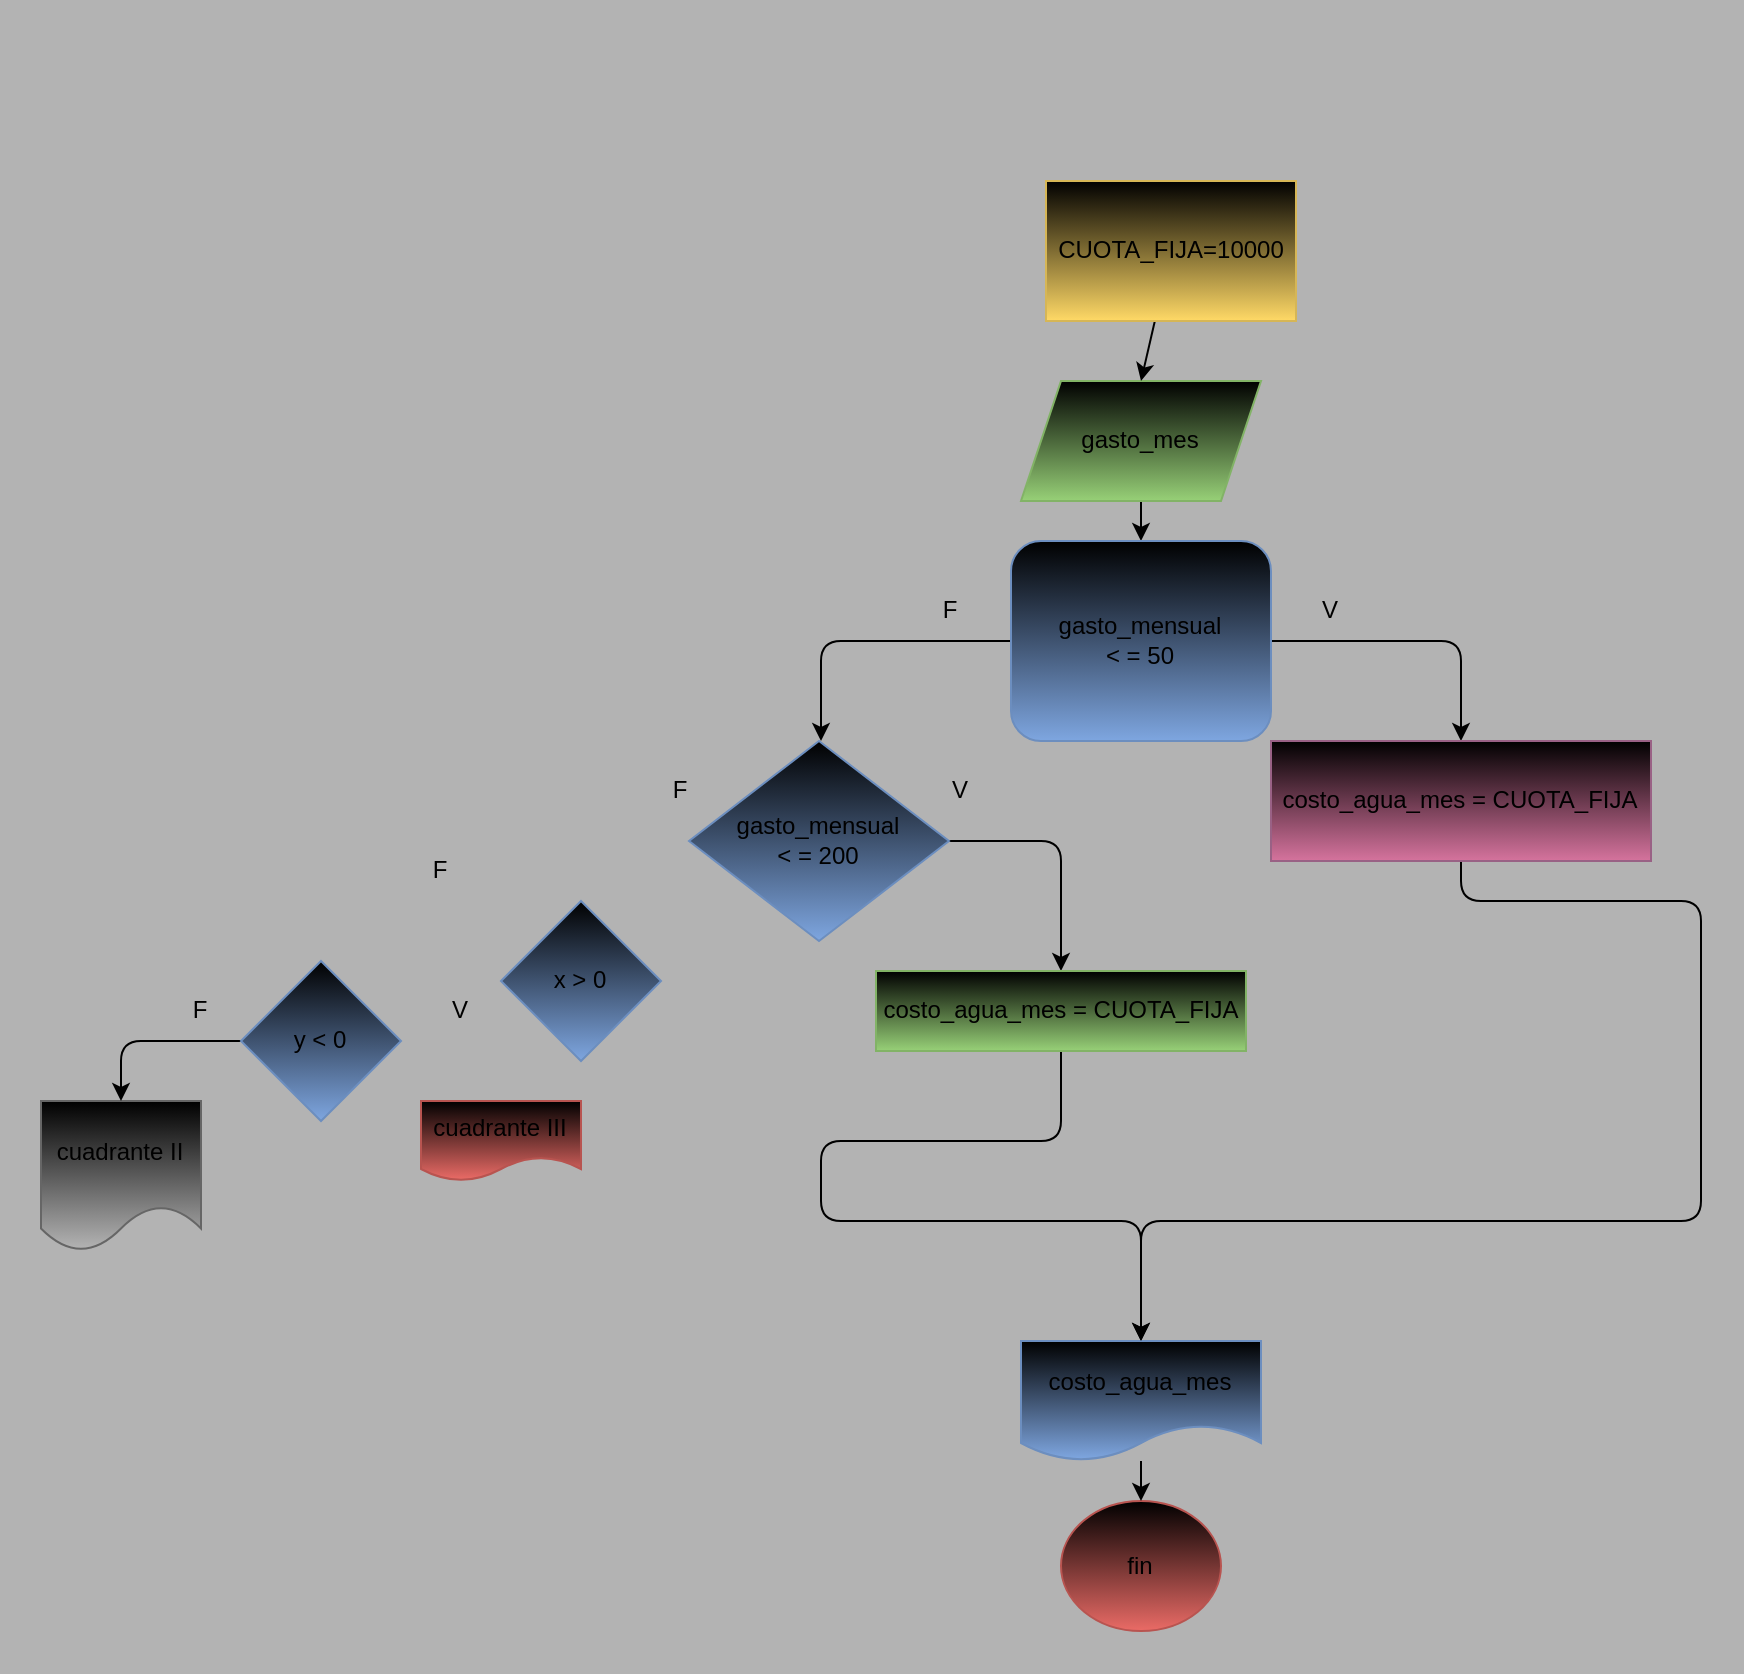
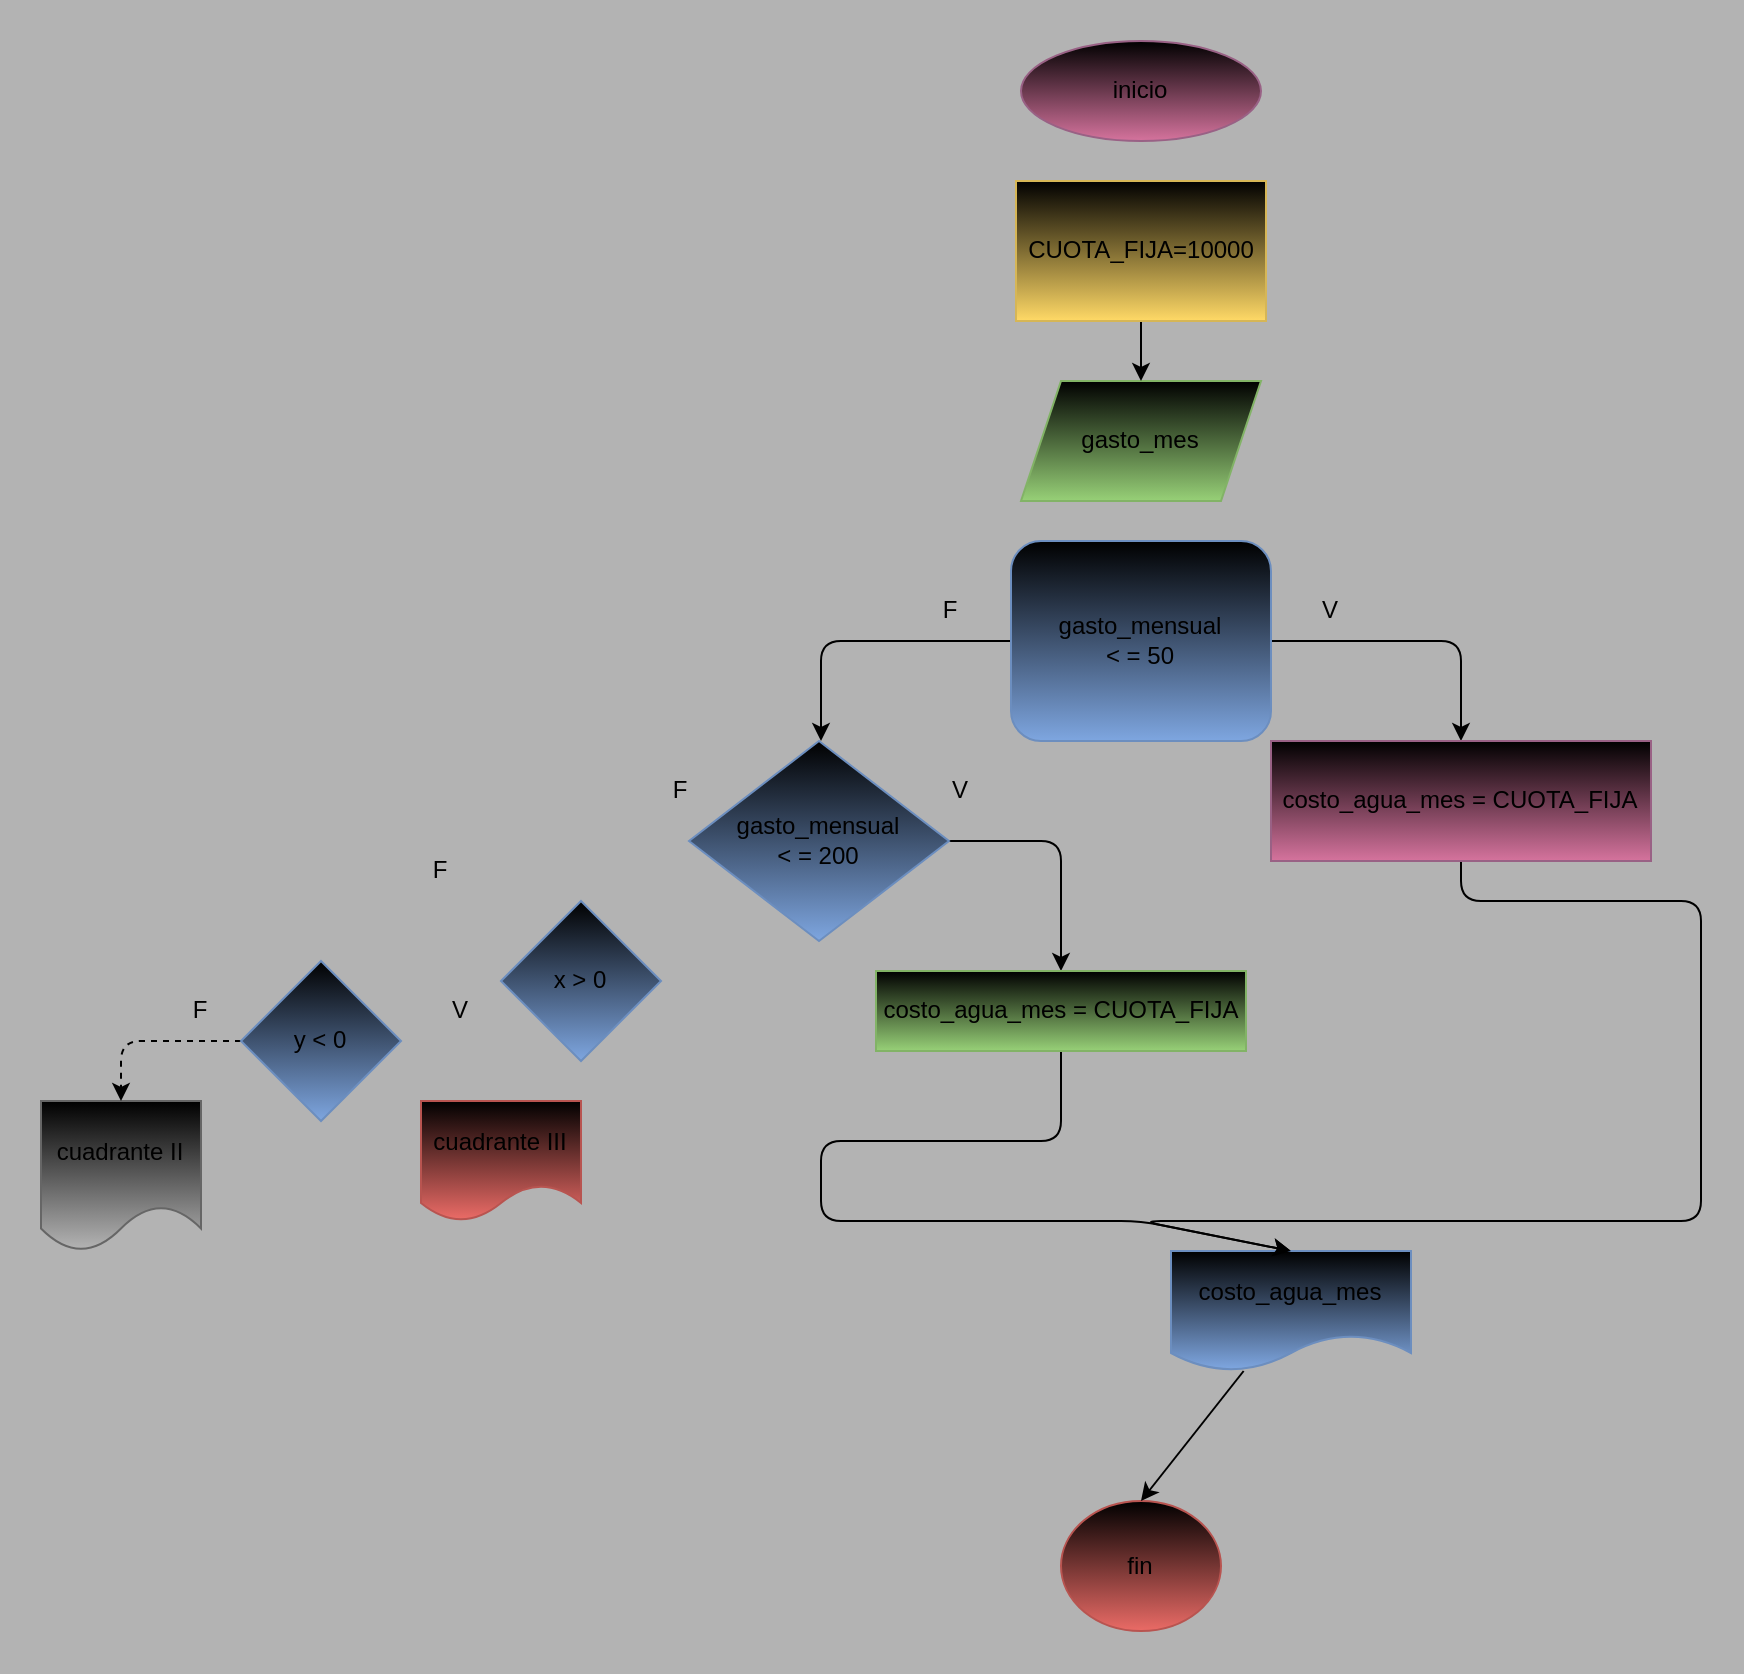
+ <mxCell id="2" value="inicio" style="ellipse;whiteSpace=wrap;html=1;fillColor=#000000;gradientColor=#d5739d;strokeColor=#996185;" parent="1" vertex="1"><mxGeometry x="510" y="20" width="120" height="50" as="geometry" /></mxCell>
- <mxCell id="28" value="CUOTA_FIJA=10000" style="whiteSpace=wrap;html=1;fillColor=#000000;gradientColor=#ffd966;strokeColor=#d6b656;" vertex="1" parent="1"><mxGeometry x="522.5" y="90" width="125" height="70" as="geometry" /></mxCell>
+ <mxCell id="28" value="CUOTA_FIJA=10000" style="whiteSpace=wrap;html=1;fillColor=#000000;gradientColor=#ffd966;strokeColor=#d6b656;" vertex="1" parent="1"><mxGeometry x="507.5" y="90" width="125" height="70" as="geometry" /></mxCell>
- <mxCell id="4" style="edgeStyle=none;html=1;entryX=0.5;entryY=0;entryDx=0;entryDy=0;" edge="1" parent="1" source="5" target="15"><mxGeometry relative="1" as="geometry" /></mxCell>
- <mxCell id="21" style="edgeStyle=none;html=1;entryX=0.5;entryY=0;entryDx=0;entryDy=0;" parent="1" source="22" target="20" edge="1"><mxGeometry relative="1" as="geometry"><Array as="points"><mxPoint x="60" y="520" /></Array></mxGeometry></mxCell>
+ <mxCell id="21" style="edgeStyle=none;html=1;entryX=0.5;entryY=0;entryDx=0;entryDy=0;dashed=1;" parent="1" source="22" target="20" edge="1"><mxGeometry relative="1" as="geometry"><Array as="points"><mxPoint x="60" y="520" /></Array></mxGeometry></mxCell>
- <mxCell id="13" value="cuadrante III" style="shape=document;whiteSpace=wrap;html=1;boundedLbl=1;fillColor=#000000;gradientColor=#ea6b66;strokeColor=#b85450;" parent="1" vertex="1"><mxGeometry x="210" y="550" width="80" height="40" as="geometry" /></mxCell>
+ <mxCell id="13" value="cuadrante III" style="shape=document;whiteSpace=wrap;html=1;boundedLbl=1;fillColor=#000000;gradientColor=#ea6b66;strokeColor=#b85450;" parent="1" vertex="1"><mxGeometry x="210" y="550" width="80" height="60" as="geometry" /></mxCell>
- <mxCell id="19" value="costo_agua_mes" style="shape=document;whiteSpace=wrap;html=1;boundedLbl=1;fillColor=#000000;gradientColor=#7ea6e0;strokeColor=#6c8ebf;" parent="1" vertex="1"><mxGeometry x="510" y="670" width="120" height="60" as="geometry" /></mxCell>
+ <mxCell id="19" value="costo_agua_mes" style="shape=document;whiteSpace=wrap;html=1;boundedLbl=1;fillColor=#000000;gradientColor=#7ea6e0;strokeColor=#6c8ebf;" parent="1" vertex="1"><mxGeometry x="585" y="625" width="120" height="60" as="geometry" /></mxCell>
